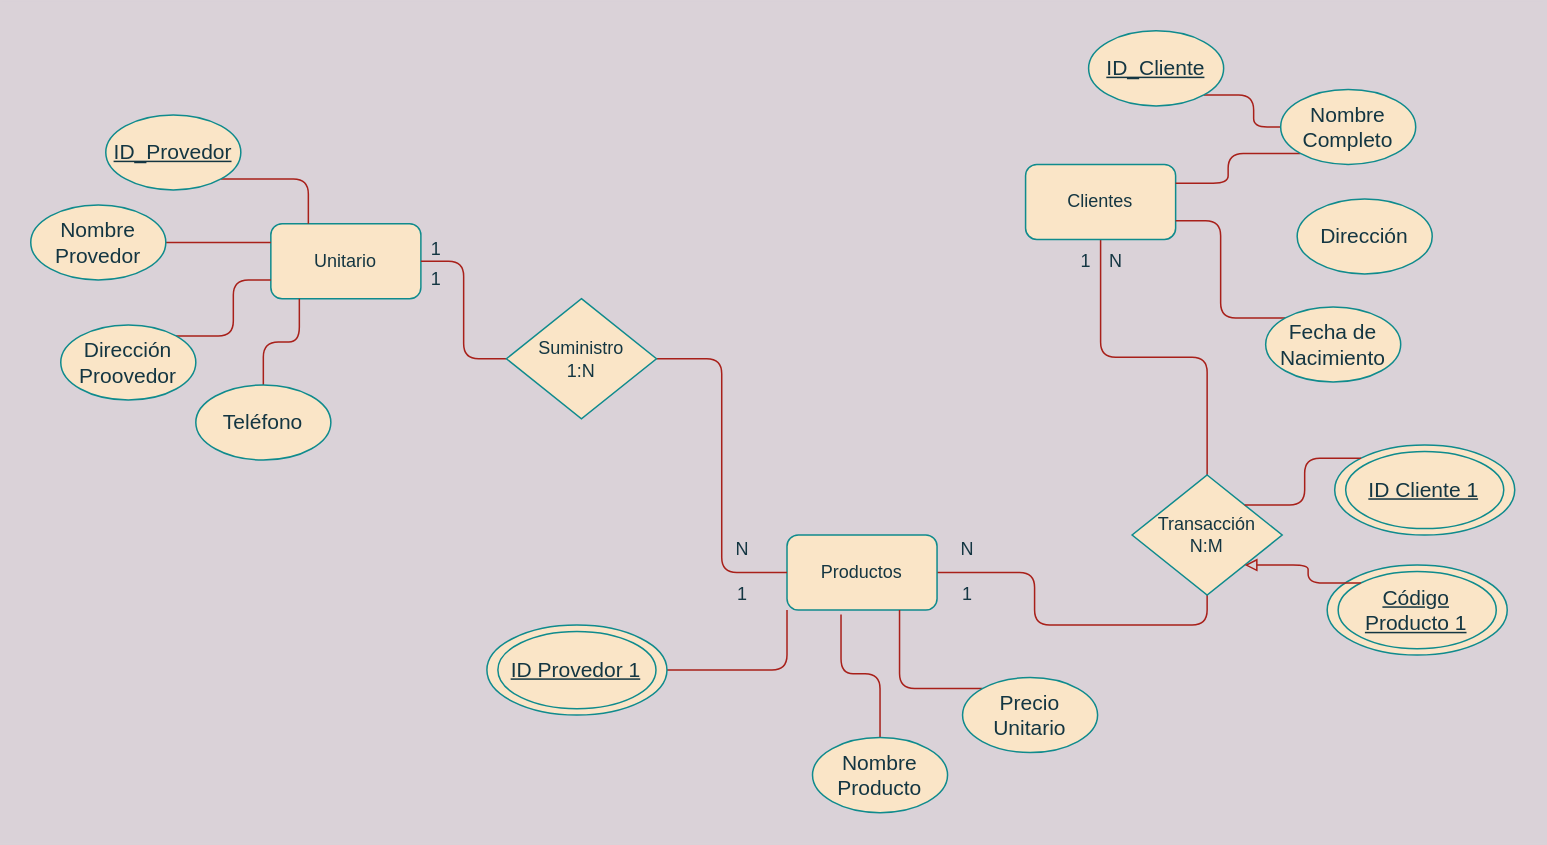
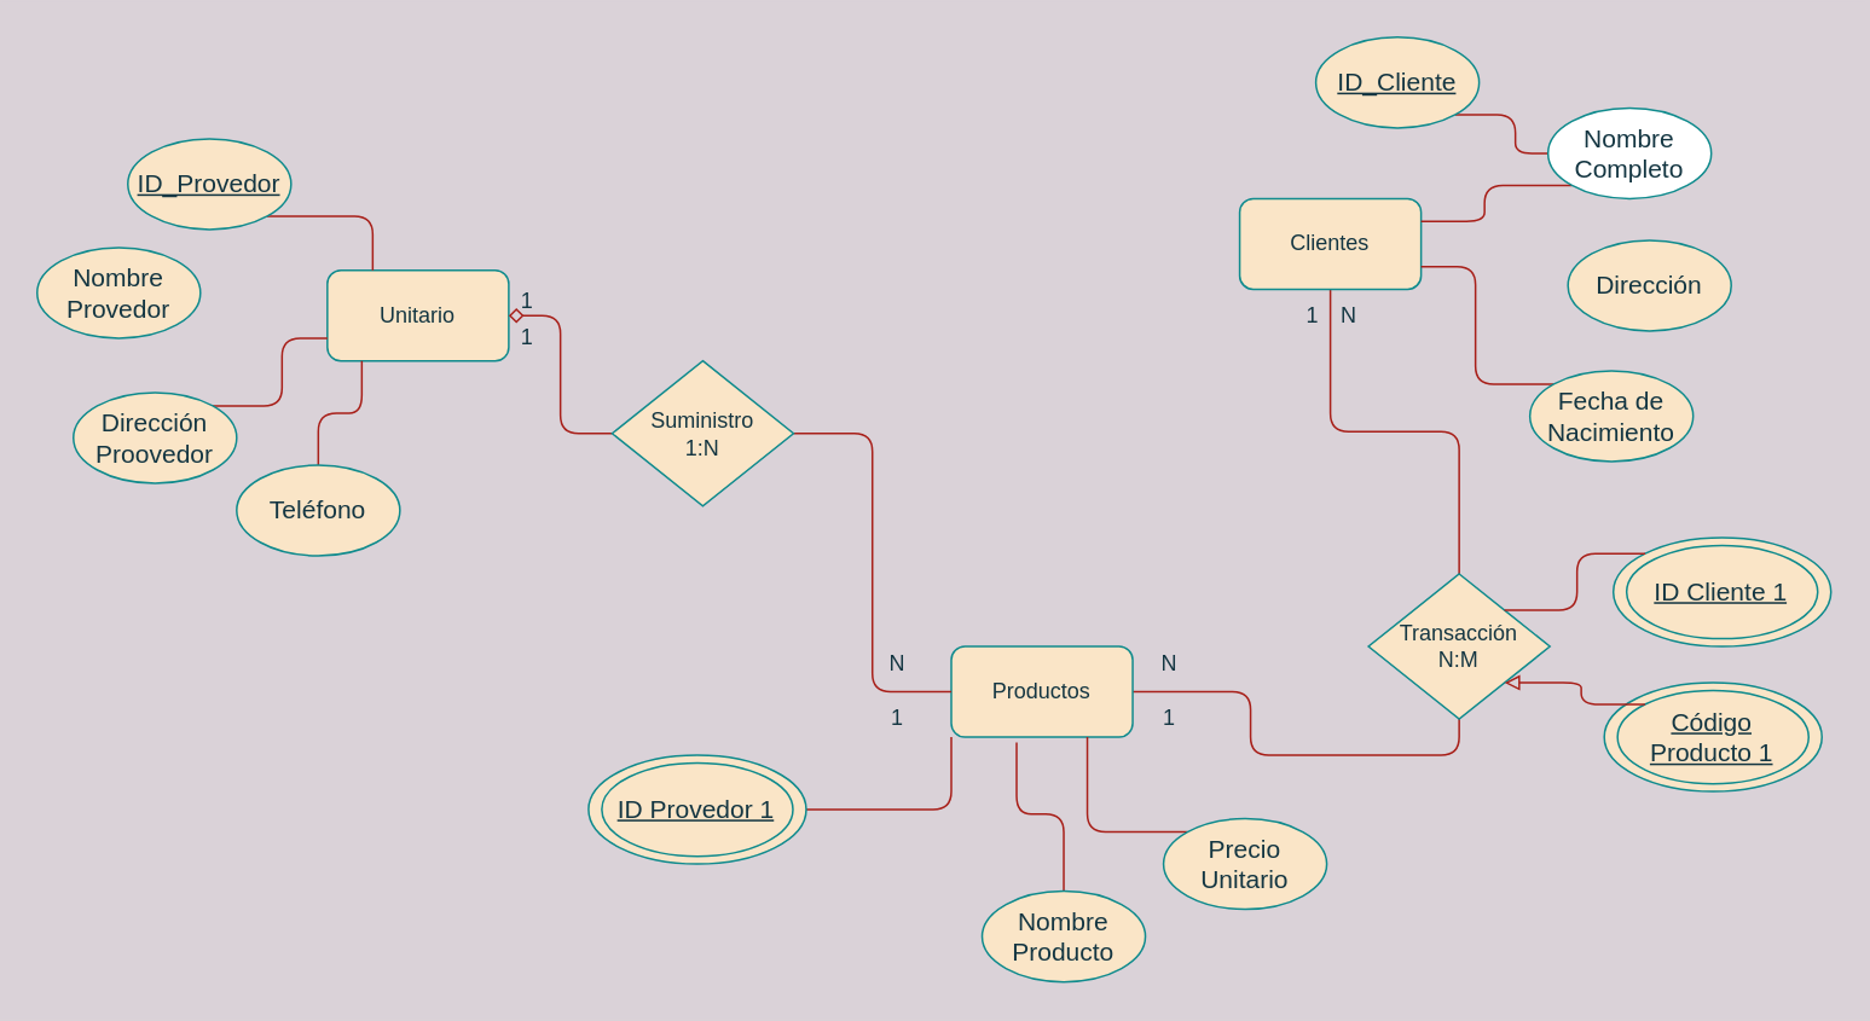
- <mxCell id="7" value="Nombre&lt;br&gt;Completo" style="ellipse;whiteSpace=wrap;html=1;rounded=0;sketch=0;fontSize=14;fontColor=#143642;strokeColor=#0F8B8D;fillColor=#FAE5C7;" parent="1" vertex="1"><mxGeometry x="853" y="59" width="90" height="50" as="geometry" /></mxCell>
+ <mxCell id="7" value="Nombre&lt;br&gt;Completo" style="ellipse;whiteSpace=wrap;html=1;rounded=0;sketch=0;fontSize=14;fontColor=#143642;strokeColor=#0F8B8D;fillColor=#ffffff;" parent="1" vertex="1"><mxGeometry x="853" y="59" width="90" height="50" as="geometry" /></mxCell>
- <mxCell id="22" style="edgeStyle=orthogonalEdgeStyle;curved=0;rounded=1;sketch=0;orthogonalLoop=1;jettySize=auto;html=1;exitX=1;exitY=0.5;exitDx=0;exitDy=0;entryX=0;entryY=0.25;entryDx=0;entryDy=0;fontColor=#143642;endArrow=none;endFill=0;strokeColor=#A8201A;fillColor=#FAE5C7;" parent="1" source="23" target="19" edge="1"><mxGeometry relative="1" as="geometry" /></mxCell>
- <mxCell id="29" style="edgeStyle=orthogonalEdgeStyle;curved=0;rounded=1;sketch=0;orthogonalLoop=1;jettySize=auto;html=1;exitX=0;exitY=0.5;exitDx=0;exitDy=0;entryX=1;entryY=0.5;entryDx=0;entryDy=0;fontColor=#143642;endArrow=none;endFill=0;strokeColor=#A8201A;fillColor=#FAE5C7;" parent="1" source="30" target="19" edge="1"><mxGeometry relative="1" as="geometry" /></mxCell>
+ <mxCell id="29" style="edgeStyle=orthogonalEdgeStyle;curved=0;rounded=1;sketch=0;orthogonalLoop=1;jettySize=auto;html=1;exitX=0;exitY=0.5;exitDx=0;exitDy=0;entryX=1;entryY=0.5;entryDx=0;entryDy=0;fontColor=#143642;endArrow=diamond;endFill=0;strokeColor=#A8201A;fillColor=#FAE5C7;" parent="1" source="30" target="19" edge="1"><mxGeometry relative="1" as="geometry" /></mxCell>
